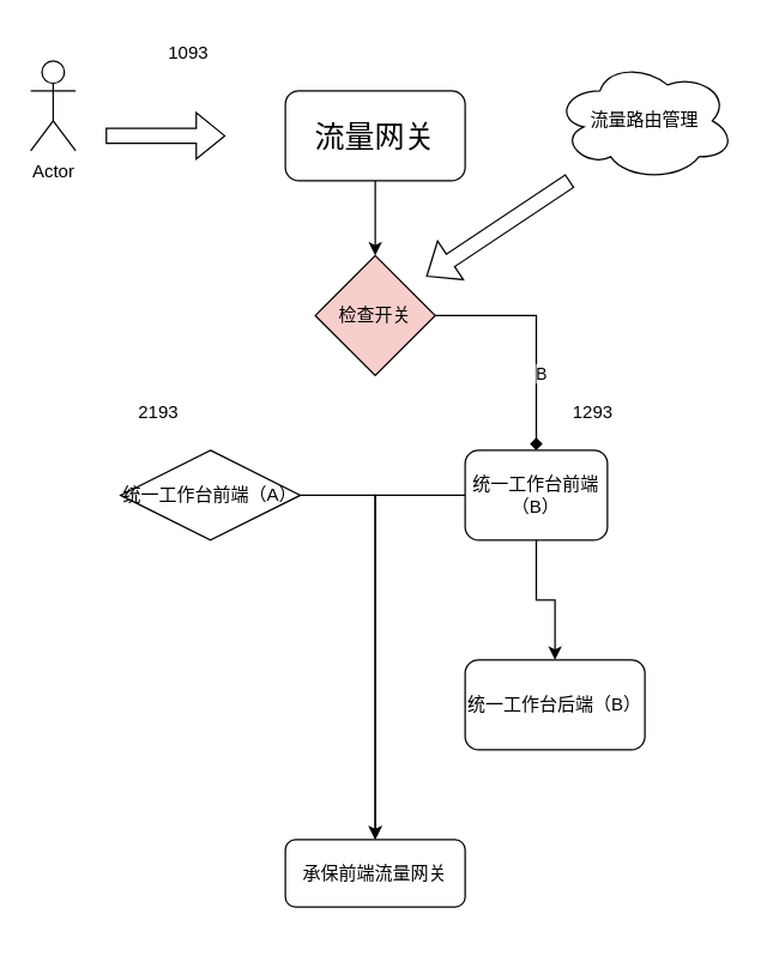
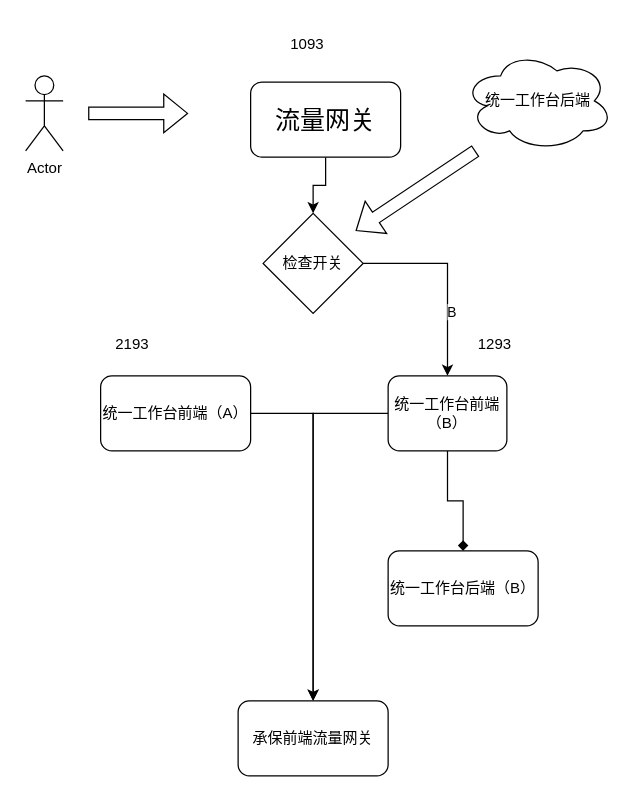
- <mxCell id="16" value="1093" style="text;html=1;align=center;verticalAlign=middle;resizable=0;points=[];autosize=1;strokeColor=none;fillColor=none;" vertex="1" parent="1"><mxGeometry x="100" y="20" width="50" height="30" as="geometry" /></mxCell>
+ <mxCell id="16" value="1093" style="text;html=1;align=center;verticalAlign=middle;resizable=0;points=[];autosize=1;strokeColor=none;fillColor=none;" vertex="1" parent="1"><mxGeometry x="220" y="20" width="50" height="30" as="geometry" /></mxCell>
- <mxCell id="2" value="Actor" style="shape=umlActor;verticalLabelPosition=bottom;verticalAlign=top;html=1;outlineConnect=0;" vertex="1" parent="1"><mxGeometry x="20" y="40" width="30" height="60" as="geometry" /></mxCell>
+ <mxCell id="2" value="Actor" style="shape=umlActor;verticalLabelPosition=bottom;verticalAlign=top;html=1;outlineConnect=0;" vertex="1" parent="1"><mxGeometry x="20" y="60" width="30" height="60" as="geometry" /></mxCell>
- <mxCell id="14" value="流量路由管理" style="ellipse;shape=cloud;whiteSpace=wrap;html=1;" vertex="1" parent="1"><mxGeometry x="370" y="40" width="120" height="80" as="geometry" /></mxCell>
+ <mxCell id="14" value="统一工作台后端" style="ellipse;shape=cloud;whiteSpace=wrap;html=1;" vertex="1" parent="1"><mxGeometry x="370" y="40" width="120" height="80" as="geometry" /></mxCell>
- <mxCell id="4" value="&lt;font style=&quot;font-size: 20px;&quot;&gt;流量网关&lt;br&gt;&lt;/font&gt;" style="rounded=1;whiteSpace=wrap;html=1;" vertex="1" parent="1"><mxGeometry x="190" y="60" width="120" height="60" as="geometry" /></mxCell>
+ <mxCell id="4" value="&lt;font style=&quot;font-size: 20px;&quot;&gt;流量网关&lt;br&gt;&lt;/font&gt;" style="rounded=1;whiteSpace=wrap;html=1;" vertex="1" parent="1"><mxGeometry x="200" y="65" width="120" height="60" as="geometry" /></mxCell>
- <mxCell id="13" value="检查开关" style="rhombus;whiteSpace=wrap;html=1;fillColor=#f8cecc;" vertex="1" parent="1"><mxGeometry x="210" y="170" width="80" height="80" as="geometry" /></mxCell>
+ <mxCell id="13" value="检查开关" style="rhombus;whiteSpace=wrap;html=1;" vertex="1" parent="1"><mxGeometry x="210" y="170" width="80" height="80" as="geometry" /></mxCell>
- <mxCell id="11" style="edgeStyle=orthogonalEdgeStyle;rounded=0;orthogonalLoop=1;jettySize=auto;html=1;endArrow=diamond;" edge="1" parent="1" source="13" target="10"><mxGeometry relative="1" as="geometry" /></mxCell>
+ <mxCell id="11" style="edgeStyle=orthogonalEdgeStyle;rounded=0;orthogonalLoop=1;jettySize=auto;html=1;" edge="1" parent="1" source="13" target="10"><mxGeometry relative="1" as="geometry" /></mxCell>
- <mxCell id="7" value="统一工作台前端（A）" style="rhombus;whiteSpace=wrap;html=1;" vertex="1" parent="1"><mxGeometry x="80" y="300" width="120" height="60" as="geometry" /></mxCell>
+ <mxCell id="7" value="统一工作台前端（A）" style="rounded=1;whiteSpace=wrap;html=1;" vertex="1" parent="1"><mxGeometry x="80" y="300" width="120" height="60" as="geometry" /></mxCell>
- <mxCell id="8" value="" style="edgeStyle=orthogonalEdgeStyle;rounded=0;orthogonalLoop=1;jettySize=auto;html=1;" edge="1" parent="1" source="10" target="19"><mxGeometry relative="1" as="geometry" /></mxCell>
+ <mxCell id="8" value="" style="edgeStyle=orthogonalEdgeStyle;rounded=0;orthogonalLoop=1;jettySize=auto;html=1;endArrow=diamond;" edge="1" parent="1" source="10" target="19"><mxGeometry relative="1" as="geometry" /></mxCell>
- <mxCell id="20" value="承保前端流量网关" style="rounded=1;whiteSpace=wrap;html=1;" vertex="1" parent="1"><mxGeometry x="190" y="560" width="120" height="45" as="geometry" /></mxCell>
+ <mxCell id="20" value="承保前端流量网关" style="rounded=1;whiteSpace=wrap;html=1;" vertex="1" parent="1"><mxGeometry x="190" y="560" width="120" height="60" as="geometry" /></mxCell>
